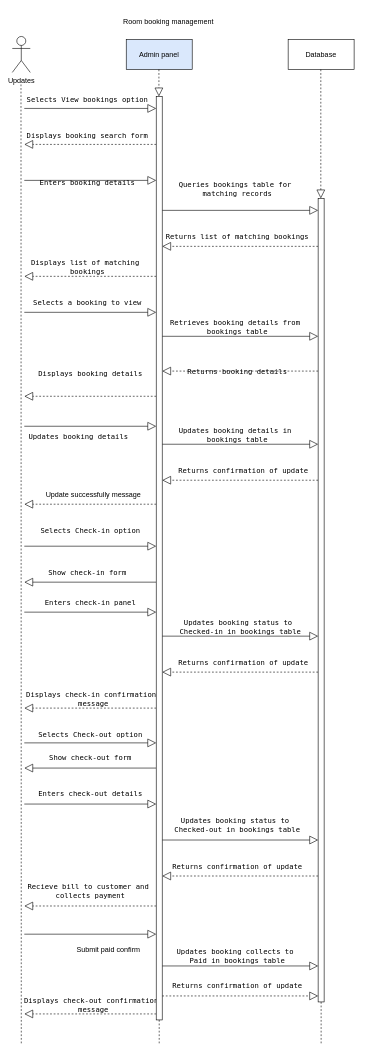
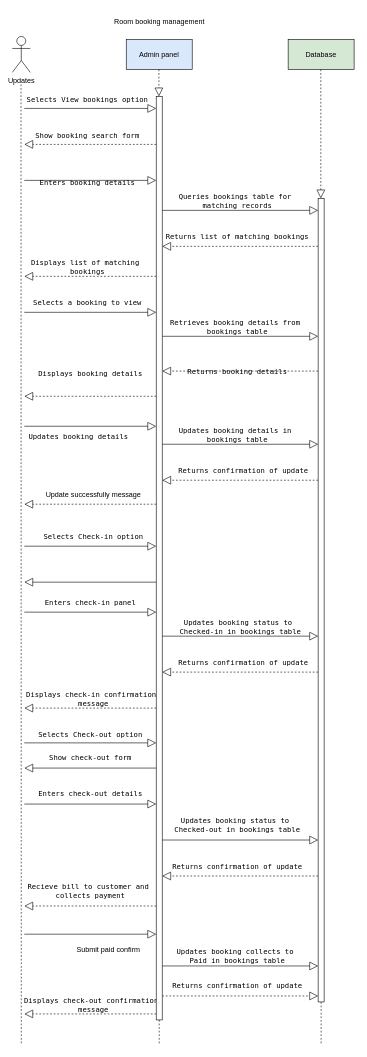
- <mxCell id="72" value="Room booking management" style="text;html=1;align=center;verticalAlign=middle;resizable=0;points=[];autosize=1;strokeColor=none;fillColor=none;" vertex="1" parent="1"><mxGeometry x="190" y="20" width="180" height="30" as="geometry" /></mxCell>
+ <mxCell id="72" value="Room booking management" style="text;html=1;align=center;verticalAlign=middle;resizable=0;points=[];autosize=1;strokeColor=none;fillColor=none;" vertex="1" parent="1"><mxGeometry x="175" width="180" height="30" as="geometry" y="20" /></mxCell>
- <mxCell id="3" value="Database" style="html=1;whiteSpace=wrap;" parent="1" vertex="1"><mxGeometry x="480" y="65" width="110" height="50" as="geometry" /></mxCell>
+ <mxCell id="3" value="Database" style="html=1;whiteSpace=wrap;fillColor=#d5e8d4;" parent="1" vertex="1"><mxGeometry x="480" y="65" width="110" height="50" as="geometry" /></mxCell>
- <mxCell id="9" value="&lt;pre&gt;&lt;code class=&quot;!whitespace-pre hljs language-sql&quot;&gt;Displays booking search form&lt;/code&gt;&lt;/pre&gt;" style="text;html=1;align=center;verticalAlign=middle;resizable=0;points=[];autosize=1;strokeColor=none;fillColor=none;" parent="1" vertex="1"><mxGeometry x="50" y="200" width="190" height="50" as="geometry" /></mxCell>
+ <mxCell id="9" value="&lt;pre&gt;&lt;code class=&quot;!whitespace-pre hljs language-sql&quot;&gt;Show booking search form&lt;/code&gt;&lt;/pre&gt;" style="text;html=1;align=center;verticalAlign=middle;resizable=0;points=[];autosize=1;strokeColor=none;fillColor=none;" parent="1" vertex="1"><mxGeometry x="50" y="200" width="190" height="50" as="geometry" /></mxCell>
- <mxCell id="11" value="&lt;pre&gt;&lt;code class=&quot;!whitespace-pre hljs language-sql&quot;&gt;Queries bookings table &lt;span class=&quot;hljs-keyword&quot;&gt;for&lt;/span&gt; &lt;br&gt;matching records&lt;/code&gt;&lt;/pre&gt;" style="text;html=1;align=center;verticalAlign=middle;resizable=0;points=[];autosize=1;strokeColor=none;fillColor=none;" parent="1" vertex="1"><mxGeometry x="290" y="280" width="210" height="70" as="geometry" /></mxCell>
+ <mxCell id="11" value="&lt;pre&gt;&lt;code class=&quot;!whitespace-pre hljs language-sql&quot;&gt;Queries bookings table &lt;span class=&quot;hljs-keyword&quot;&gt;for&lt;/span&gt; &lt;br&gt;matching records&lt;/code&gt;&lt;/pre&gt;" style="text;html=1;align=center;verticalAlign=middle;resizable=0;points=[];autosize=1;strokeColor=none;fillColor=none;" parent="1" vertex="1"><mxGeometry x="290" y="300" width="210" height="70" as="geometry" /></mxCell>
- <mxCell id="22" value="&lt;pre&gt;&lt;code class=&quot;!whitespace-pre hljs language-sql&quot;&gt;Selects Check-in option&lt;br&gt;&lt;/code&gt;&lt;/pre&gt;" style="text;html=1;align=center;verticalAlign=middle;resizable=0;points=[];autosize=1;strokeColor=none;fillColor=none;" parent="1" vertex="1"><mxGeometry x="60" y="860" width="180" height="50" as="geometry" /></mxCell>
+ <mxCell id="22" value="&lt;pre&gt;&lt;code class=&quot;!whitespace-pre hljs language-sql&quot;&gt;Selects Check-in option&lt;br&gt;&lt;/code&gt;&lt;/pre&gt;" style="text;html=1;align=center;verticalAlign=middle;resizable=0;points=[];autosize=1;strokeColor=none;fillColor=none;" parent="1" vertex="1"><mxGeometry x="65" y="870" width="180" height="50" as="geometry" /></mxCell>
- <mxCell id="23" value="&lt;pre&gt;&lt;code class=&quot;!whitespace-pre hljs language-sql&quot;&gt;Show check&lt;span class=&quot;hljs-operator&quot;&gt;-&lt;/span&gt;&lt;span class=&quot;hljs-keyword&quot;&gt;in&lt;/span&gt; form&lt;/code&gt;&lt;/pre&gt;" style="text;html=1;align=center;verticalAlign=middle;resizable=0;points=[];autosize=1;strokeColor=none;fillColor=none;" parent="1" vertex="1"><mxGeometry x="70" y="930" width="150" height="50" as="geometry" /></mxCell>
